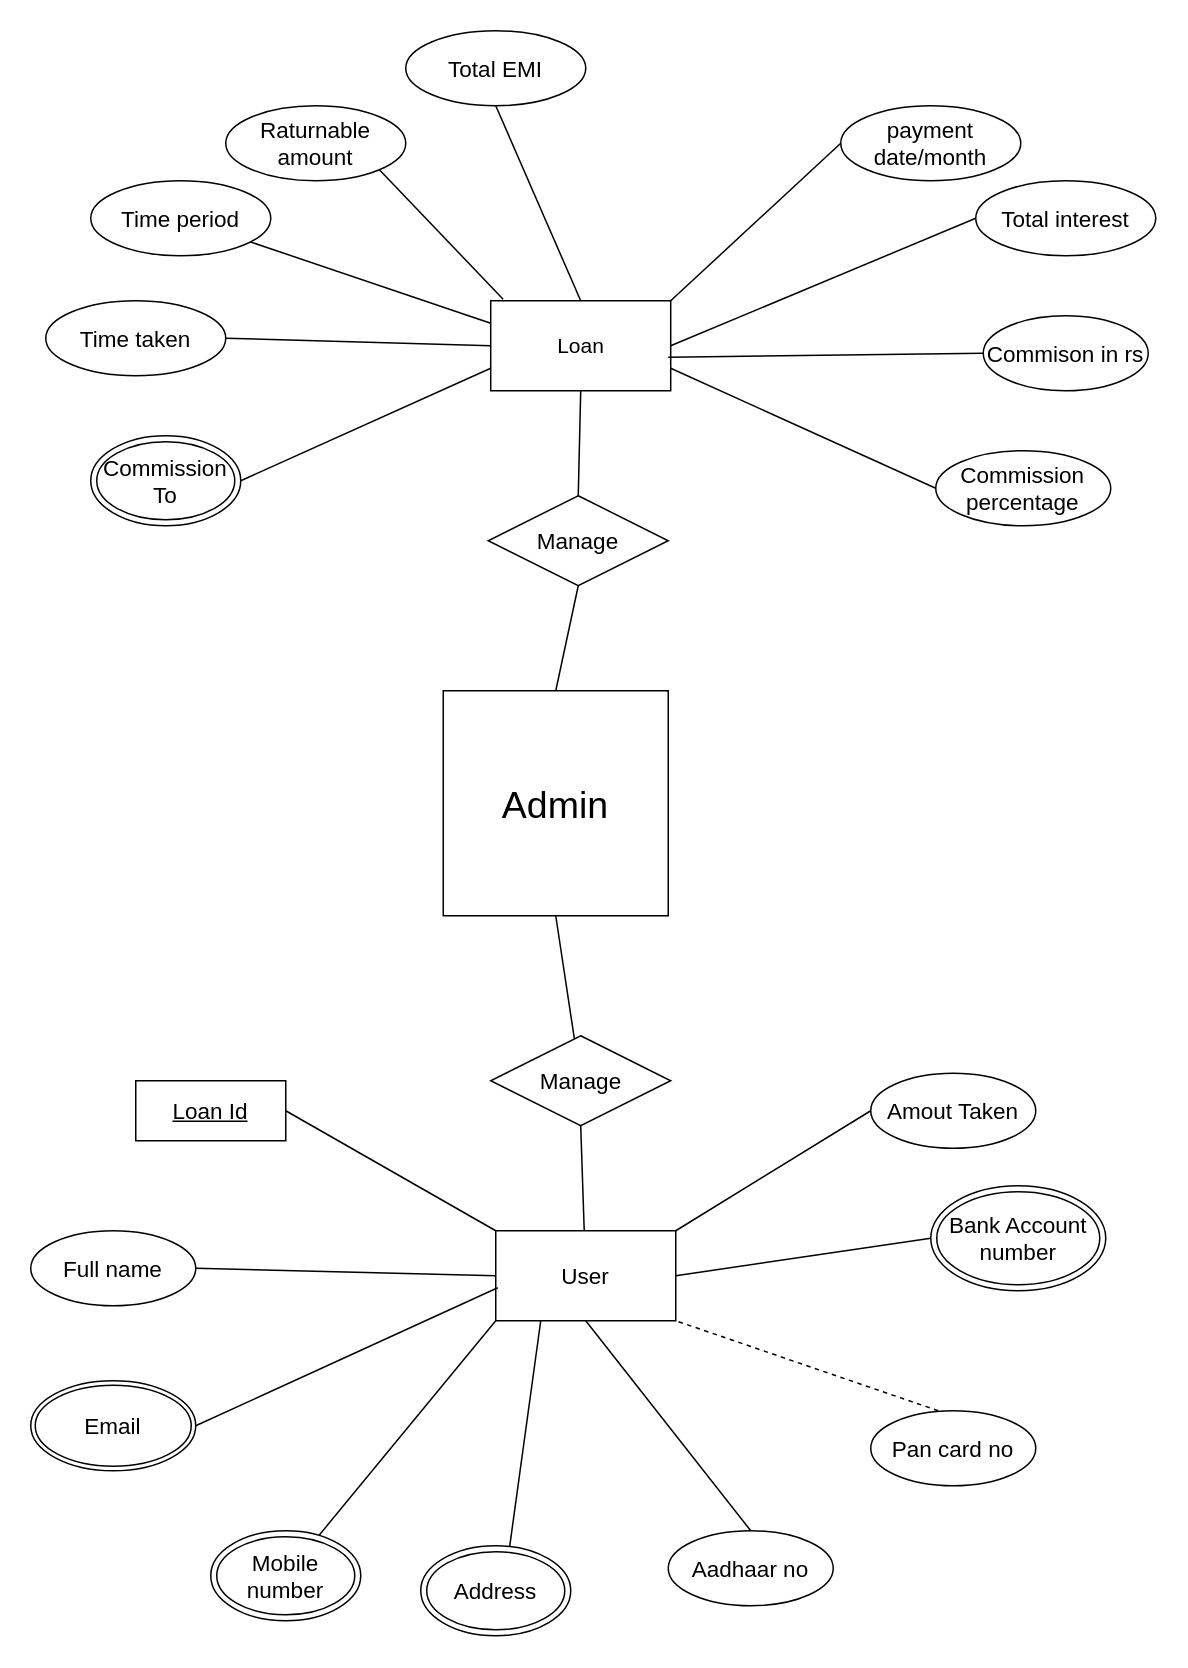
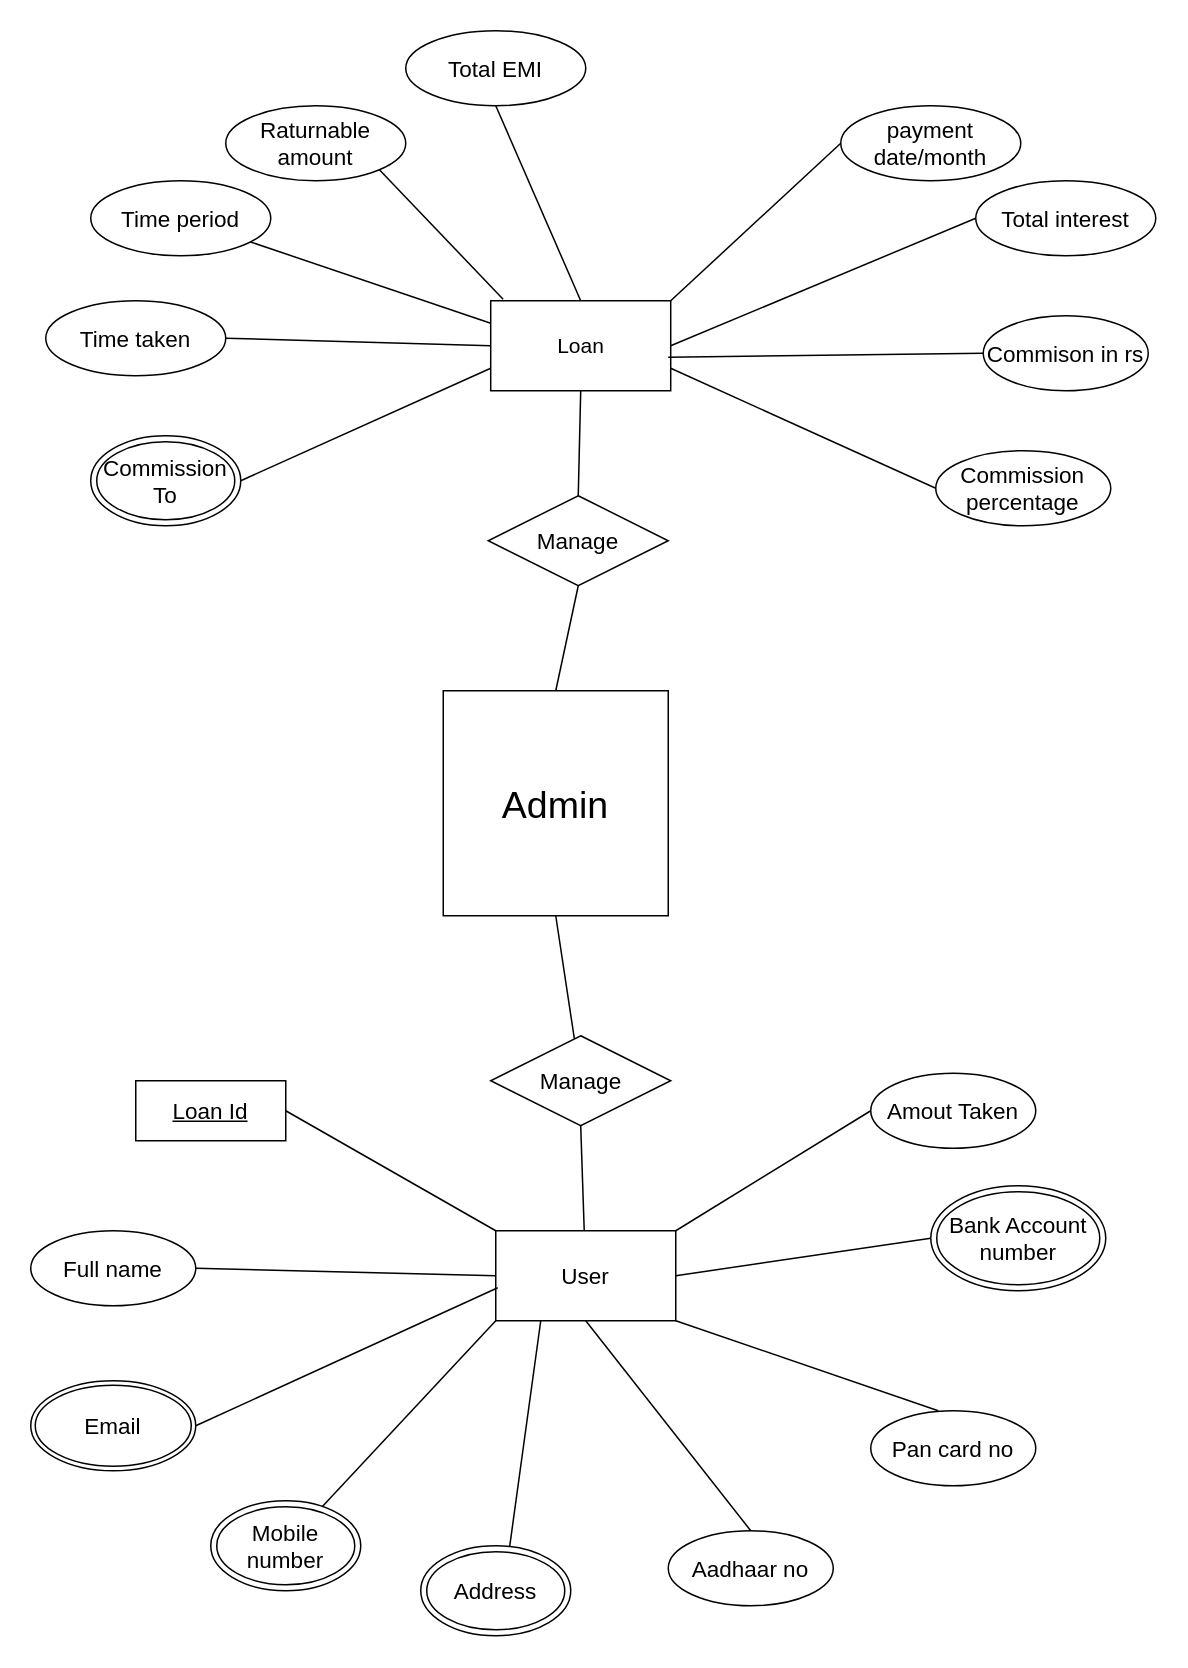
- <mxCell id="17" value="" style="endArrow=none;html=1;fontSize=15;entryX=1;entryY=1;entryDx=0;entryDy=0;exitX=0.409;exitY=0;exitDx=0;exitDy=0;exitPerimeter=0;dashed=1;" parent="1" source="12" target="4" edge="1"><mxGeometry width="50" height="50" relative="1" as="geometry"><mxPoint x="270" y="775" as="sourcePoint" /><mxPoint x="365" y="740" as="targetPoint" /></mxGeometry></mxCell>
+ <mxCell id="17" value="" style="endArrow=none;html=1;fontSize=15;entryX=1;entryY=1;entryDx=0;entryDy=0;exitX=0.409;exitY=0;exitDx=0;exitDy=0;exitPerimeter=0;" parent="1" source="12" target="4" edge="1"><mxGeometry width="50" height="50" relative="1" as="geometry"><mxPoint x="270" y="775" as="sourcePoint" /><mxPoint x="365" y="740" as="targetPoint" /></mxGeometry></mxCell>
- <mxCell id="24" value="Mobile number" style="ellipse;shape=doubleEllipse;whiteSpace=wrap;html=1;fontSize=15;" parent="1" vertex="1"><mxGeometry x="140" y="1020" width="100" height="60" as="geometry" /></mxCell>
+ <mxCell id="24" value="Mobile number" style="ellipse;shape=doubleEllipse;whiteSpace=wrap;html=1;fontSize=15;" parent="1" vertex="1"><mxGeometry x="140" y="1000" width="100" height="60" as="geometry" /></mxCell>
